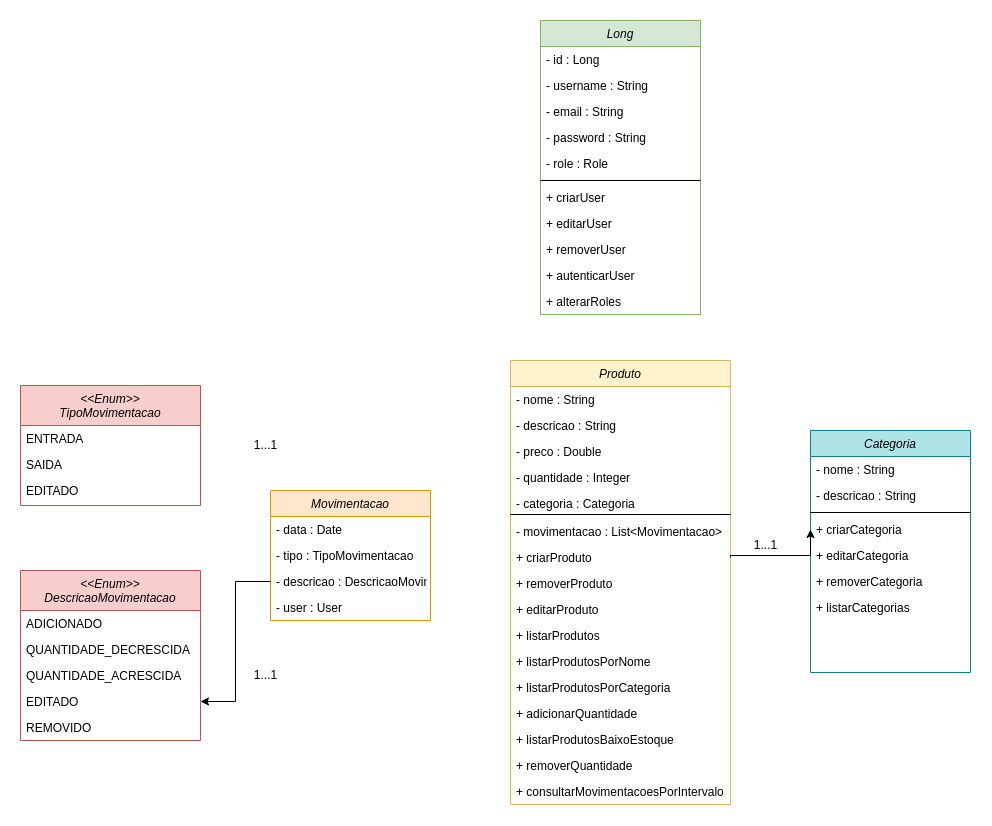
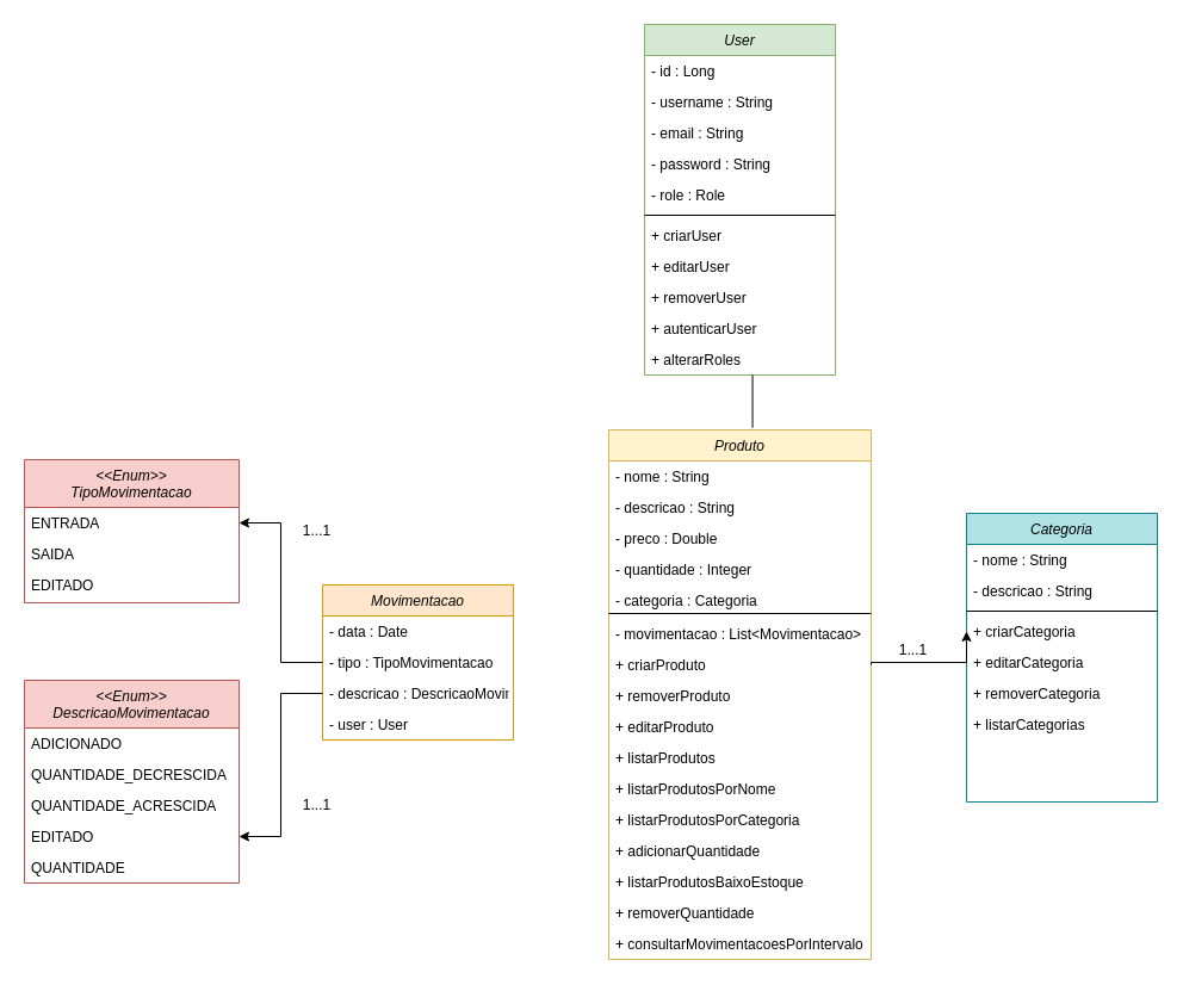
- <mxCell id="37" value="Long" style="swimlane;fontStyle=2;align=center;verticalAlign=top;childLayout=stackLayout;horizontal=1;startSize=26;horizontalStack=0;resizeParent=1;resizeLast=0;collapsible=1;marginBottom=0;rounded=0;shadow=0;strokeWidth=1;fillColor=#d5e8d4;strokeColor=#82b366;" parent="1" vertex="1"><mxGeometry x="540" y="20" width="160" height="294" as="geometry"><mxRectangle x="230" y="140" width="160" height="26" as="alternateBounds" /></mxGeometry></mxCell>
+ <mxCell id="37" value="User" style="swimlane;fontStyle=2;align=center;verticalAlign=top;childLayout=stackLayout;horizontal=1;startSize=26;horizontalStack=0;resizeParent=1;resizeLast=0;collapsible=1;marginBottom=0;rounded=0;shadow=0;strokeWidth=1;fillColor=#d5e8d4;strokeColor=#82b366;" parent="1" vertex="1"><mxGeometry x="540" y="20" width="160" height="294" as="geometry"><mxRectangle x="230" y="140" width="160" height="26" as="alternateBounds" /></mxGeometry></mxCell>
+ <mxCell id="53" style="edgeStyle=orthogonalEdgeStyle;rounded=0;orthogonalLoop=1;jettySize=auto;html=1;entryX=0.548;entryY=-0.004;entryDx=0;entryDy=0;entryPerimeter=0;endArrow=none;startFill=0;" parent="1" source="48" target="2" edge="1"><mxGeometry relative="1" as="geometry"><Array as="points"><mxPoint x="630" y="358" /></Array></mxGeometry></mxCell>
+ <mxCell id="51" style="edgeStyle=orthogonalEdgeStyle;rounded=0;orthogonalLoop=1;jettySize=auto;html=1;entryX=1;entryY=0.5;entryDx=0;entryDy=0;" parent="1" source="30" target="34" edge="1"><mxGeometry relative="1" as="geometry"><mxPoint x="201.26" y="395.12" as="targetPoint" /></mxGeometry></mxCell>
- <mxCell id="59" value="REMOVIDO" style="text;align=left;verticalAlign=top;spacingLeft=4;spacingRight=4;overflow=hidden;rotatable=0;points=[[0,0.5],[1,0.5]];portConstraint=eastwest;rounded=0;shadow=0;html=0;" parent="54" vertex="1"><mxGeometry y="144" width="180" height="26" as="geometry" /></mxCell>
+ <mxCell id="59" value="QUANTIDADE" style="text;align=left;verticalAlign=top;spacingLeft=4;spacingRight=4;overflow=hidden;rotatable=0;points=[[0,0.5],[1,0.5]];portConstraint=eastwest;rounded=0;shadow=0;html=0;" parent="54" vertex="1"><mxGeometry y="144" width="180" height="26" as="geometry" /></mxCell>
